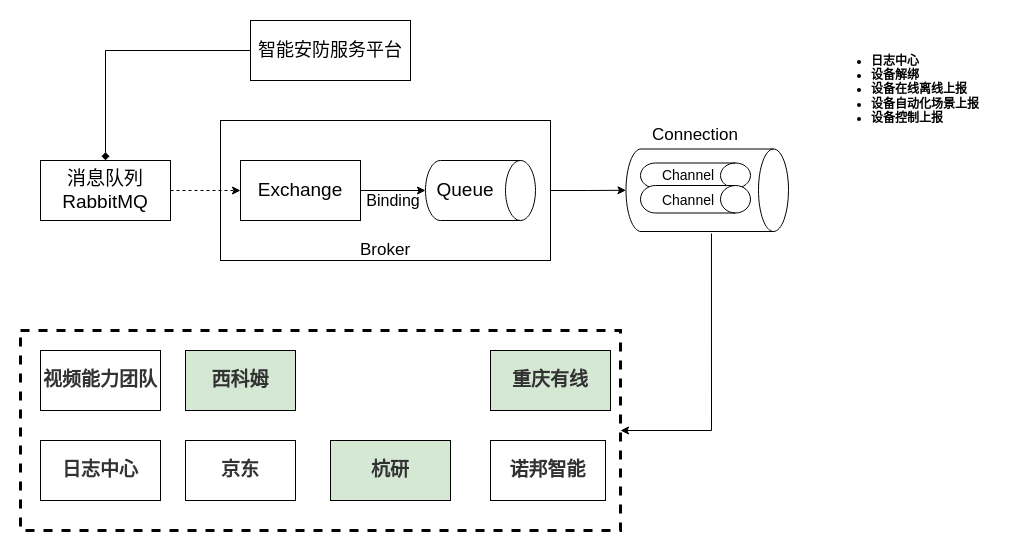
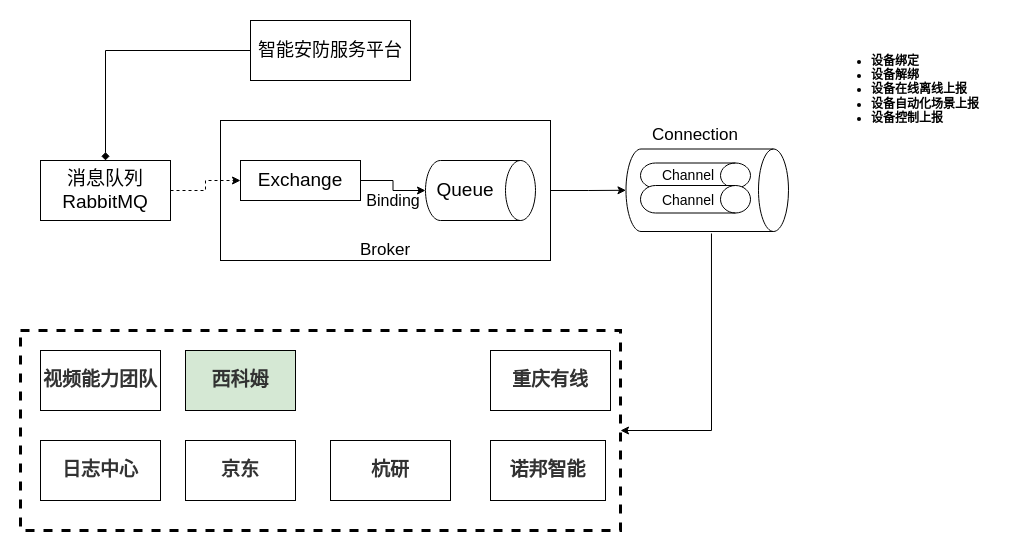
- <mxCell id="29" value="&lt;div style=&quot;text-align: left&quot;&gt;&lt;ul&gt;&lt;li&gt;&lt;span&gt;&lt;b&gt;日志中心&lt;/b&gt;&lt;/span&gt;&lt;/li&gt;&lt;li&gt;&lt;span&gt;&lt;b&gt;设备解绑&lt;/b&gt;&lt;/span&gt;&lt;/li&gt;&lt;li&gt;&lt;span&gt;&lt;b&gt;设备在线离线上报&lt;/b&gt;&lt;/span&gt;&lt;/li&gt;&lt;li&gt;&lt;span&gt;&lt;b&gt;设备自动化场景上报&lt;/b&gt;&lt;/span&gt;&lt;/li&gt;&lt;li&gt;&lt;span&gt;&lt;b&gt;设备控制上报&lt;/b&gt;&lt;/span&gt;&lt;/li&gt;&lt;/ul&gt;&lt;/div&gt;" style="text;html=1;strokeColor=none;fillColor=none;align=center;verticalAlign=middle;whiteSpace=wrap;rounded=0;" vertex="1" parent="1"><mxGeometry x="820" y="33.75" width="170" height="110" as="geometry" /></mxCell>
+ <mxCell id="29" value="&lt;div style=&quot;text-align: left&quot;&gt;&lt;ul&gt;&lt;li&gt;&lt;span&gt;&lt;b&gt;设备绑定&lt;/b&gt;&lt;/span&gt;&lt;/li&gt;&lt;li&gt;&lt;span&gt;&lt;b&gt;设备解绑&lt;/b&gt;&lt;/span&gt;&lt;/li&gt;&lt;li&gt;&lt;span&gt;&lt;b&gt;设备在线离线上报&lt;/b&gt;&lt;/span&gt;&lt;/li&gt;&lt;li&gt;&lt;span&gt;&lt;b&gt;设备自动化场景上报&lt;/b&gt;&lt;/span&gt;&lt;/li&gt;&lt;li&gt;&lt;span&gt;&lt;b&gt;设备控制上报&lt;/b&gt;&lt;/span&gt;&lt;/li&gt;&lt;/ul&gt;&lt;/div&gt;" style="text;html=1;strokeColor=none;fillColor=none;align=center;verticalAlign=middle;whiteSpace=wrap;rounded=0;" vertex="1" parent="1"><mxGeometry x="820" y="33.75" width="170" height="110" as="geometry" /></mxCell>
- <mxCell id="16" value="&lt;font style=&quot;font-size: 19px&quot;&gt;Exchange&lt;/font&gt;" style="rounded=0;whiteSpace=wrap;html=1;strokeWidth=1;" vertex="1" parent="1"><mxGeometry x="240" y="160" width="120" height="60" as="geometry" /></mxCell>
+ <mxCell id="16" value="&lt;font style=&quot;font-size: 19px&quot;&gt;Exchange&lt;/font&gt;" style="rounded=0;whiteSpace=wrap;html=1;strokeWidth=1;" vertex="1" parent="1"><mxGeometry x="240" y="160" width="120" height="40" as="geometry" /></mxCell>
- <mxCell id="10" value="&lt;b style=&quot;color: rgb(50 , 50 , 50) ; font-size: 19px ; font-style: normal ; letter-spacing: normal ; text-align: center ; text-indent: 0px ; text-transform: none ; word-spacing: 0px&quot;&gt;重庆有线&lt;/b&gt;" style="rounded=0;whiteSpace=wrap;html=1;fillColor=#d5e8d4;" vertex="1" parent="1"><mxGeometry x="490" y="350" width="120" height="60" as="geometry" /></mxCell>
+ <mxCell id="10" value="&lt;b style=&quot;color: rgb(50 , 50 , 50) ; font-size: 19px ; font-style: normal ; letter-spacing: normal ; text-align: center ; text-indent: 0px ; text-transform: none ; word-spacing: 0px&quot;&gt;重庆有线&lt;/b&gt;" style="rounded=0;whiteSpace=wrap;html=1;" vertex="1" parent="1"><mxGeometry x="490" y="350" width="120" height="60" as="geometry" /></mxCell>
- <mxCell id="8" value="&lt;b style=&quot;color: rgb(50 , 50 , 50) ; font-size: 19px ; font-style: normal ; letter-spacing: normal ; text-align: center ; text-indent: 0px ; text-transform: none ; word-spacing: 0px&quot;&gt;杭研&lt;/b&gt;" style="rounded=0;whiteSpace=wrap;html=1;fillColor=#d5e8d4;" vertex="1" parent="1"><mxGeometry x="330" y="440" width="120" height="60" as="geometry" /></mxCell>
+ <mxCell id="8" value="&lt;b style=&quot;color: rgb(50 , 50 , 50) ; font-size: 19px ; font-style: normal ; letter-spacing: normal ; text-align: center ; text-indent: 0px ; text-transform: none ; word-spacing: 0px&quot;&gt;杭研&lt;/b&gt;" style="rounded=0;whiteSpace=wrap;html=1;" vertex="1" parent="1"><mxGeometry x="330" y="440" width="120" height="60" as="geometry" /></mxCell>
